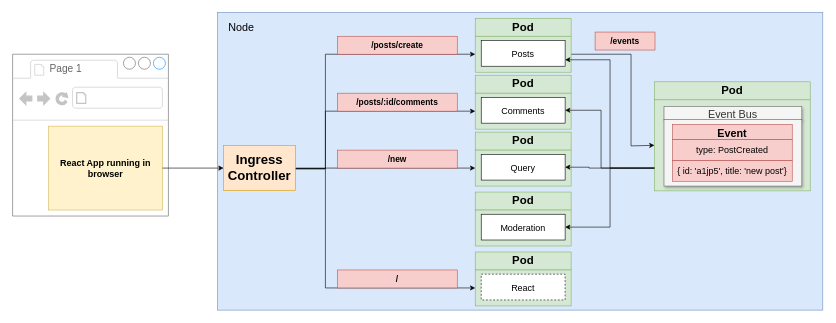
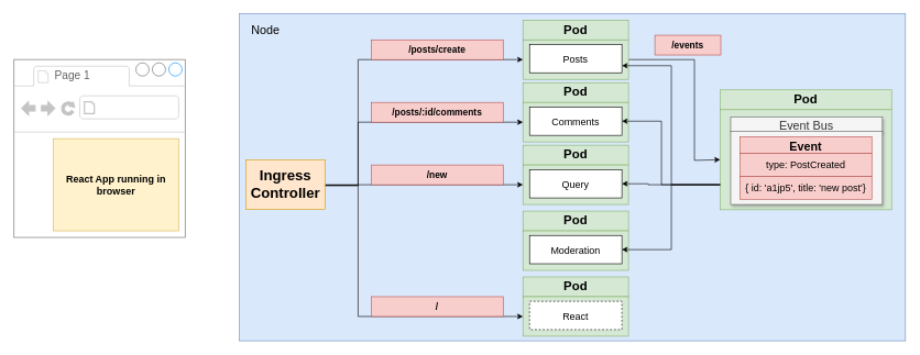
- <mxCell id="37" style="edgeStyle=orthogonalEdgeStyle;rounded=0;orthogonalLoop=1;jettySize=auto;html=1;exitX=1;exitY=0.5;exitDx=0;exitDy=0;entryX=0;entryY=0.5;entryDx=0;entryDy=0;fontSize=18;" parent="1" source="36" target="27" edge="1"><mxGeometry relative="1" as="geometry" /></mxCell>
